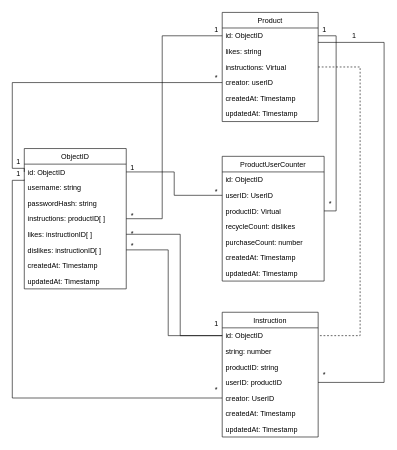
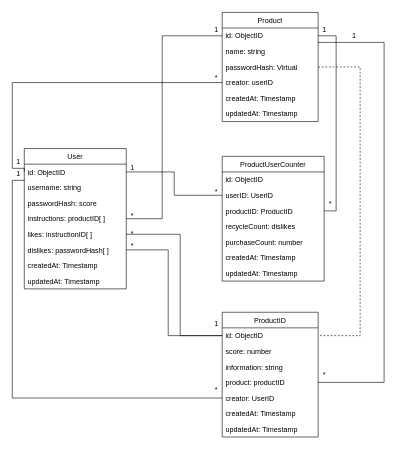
- <mxCell id="13" value="likes: string" style="text;strokeColor=none;fillColor=none;align=left;verticalAlign=top;spacingLeft=4;spacingRight=4;overflow=hidden;rotatable=0;points=[[0,0.5],[1,0.5]];portConstraint=eastwest;" parent="11" vertex="1"><mxGeometry y="52" width="160" height="26" as="geometry" /></mxCell>
+ <mxCell id="13" value="name: string" style="text;strokeColor=none;fillColor=none;align=left;verticalAlign=top;spacingLeft=4;spacingRight=4;overflow=hidden;rotatable=0;points=[[0,0.5],[1,0.5]];portConstraint=eastwest;" parent="11" vertex="1"><mxGeometry y="52" width="160" height="26" as="geometry" /></mxCell>
- <mxCell id="14" value="instructions: Virtual" style="text;strokeColor=none;fillColor=none;align=left;verticalAlign=top;spacingLeft=4;spacingRight=4;overflow=hidden;rotatable=0;points=[[0,0.5],[1,0.5]];portConstraint=eastwest;" parent="11" vertex="1"><mxGeometry y="78" width="160" height="26" as="geometry" /></mxCell>
+ <mxCell id="14" value="passwordHash: Virtual" style="text;strokeColor=none;fillColor=none;align=left;verticalAlign=top;spacingLeft=4;spacingRight=4;overflow=hidden;rotatable=0;points=[[0,0.5],[1,0.5]];portConstraint=eastwest;" parent="11" vertex="1"><mxGeometry y="78" width="160" height="26" as="geometry" /></mxCell>
- <mxCell id="2" value="ObjectID" style="swimlane;fontStyle=0;childLayout=stackLayout;horizontal=1;startSize=26;horizontalStack=0;resizeParent=1;resizeParentMax=0;resizeLast=0;collapsible=0;marginBottom=0;swimlaneLine=1;rounded=0;shadow=0;sketch=0;glass=0;fillColor=none;" parent="1" vertex="1"><mxGeometry x="40" y="247" width="170" height="234" as="geometry" /></mxCell>
+ <mxCell id="2" value="User" style="swimlane;fontStyle=0;childLayout=stackLayout;horizontal=1;startSize=26;horizontalStack=0;resizeParent=1;resizeParentMax=0;resizeLast=0;collapsible=0;marginBottom=0;swimlaneLine=1;rounded=0;shadow=0;sketch=0;glass=0;fillColor=none;" parent="1" vertex="1"><mxGeometry x="40" y="247" width="170" height="234" as="geometry" /></mxCell>
- <mxCell id="5" value="passwordHash: string" style="text;strokeColor=none;fillColor=none;align=left;verticalAlign=top;spacingLeft=4;spacingRight=4;overflow=hidden;rotatable=0;points=[[0,0.5],[1,0.5]];portConstraint=eastwest;" parent="2" vertex="1"><mxGeometry y="78" width="170" height="26" as="geometry" /></mxCell>
+ <mxCell id="5" value="passwordHash: score" style="text;strokeColor=none;fillColor=none;align=left;verticalAlign=top;spacingLeft=4;spacingRight=4;overflow=hidden;rotatable=0;points=[[0,0.5],[1,0.5]];portConstraint=eastwest;" parent="2" vertex="1"><mxGeometry y="78" width="170" height="26" as="geometry" /></mxCell>
- <mxCell id="21" value="productID: Virtual" style="text;strokeColor=none;fillColor=none;align=left;verticalAlign=top;spacingLeft=4;spacingRight=4;overflow=hidden;rotatable=0;points=[[0,0.5],[1,0.5]];portConstraint=eastwest;" parent="18" vertex="1"><mxGeometry y="78" width="169.97" height="26" as="geometry" /></mxCell>
+ <mxCell id="21" value="productID: ProductID" style="text;strokeColor=none;fillColor=none;align=left;verticalAlign=top;spacingLeft=4;spacingRight=4;overflow=hidden;rotatable=0;points=[[0,0.5],[1,0.5]];portConstraint=eastwest;" parent="18" vertex="1"><mxGeometry y="78" width="169.97" height="26" as="geometry" /></mxCell>
- <mxCell id="8" value="dislikes: instructionID[ ]" style="text;strokeColor=none;fillColor=none;align=left;verticalAlign=top;spacingLeft=4;spacingRight=4;overflow=hidden;rotatable=0;points=[[0,0.5],[1,0.5]];portConstraint=eastwest;" parent="2" vertex="1"><mxGeometry y="156" width="170" height="26" as="geometry" /></mxCell>
+ <mxCell id="8" value="dislikes: passwordHash[ ]" style="text;strokeColor=none;fillColor=none;align=left;verticalAlign=top;spacingLeft=4;spacingRight=4;overflow=hidden;rotatable=0;points=[[0,0.5],[1,0.5]];portConstraint=eastwest;" parent="2" vertex="1"><mxGeometry y="156" width="170" height="26" as="geometry" /></mxCell>
- <mxCell id="26" value="Instruction" style="swimlane;fontStyle=0;childLayout=stackLayout;horizontal=1;startSize=26;fillColor=none;horizontalStack=0;resizeParent=1;resizeParentMax=0;resizeLast=0;collapsible=0;marginBottom=0;swimlaneLine=1;rounded=0;shadow=0;sketch=0;glass=0;" parent="1" vertex="1"><mxGeometry x="370.03" y="520" width="160" height="208" as="geometry" /></mxCell>
+ <mxCell id="26" value="ProductID" style="swimlane;fontStyle=0;childLayout=stackLayout;horizontal=1;startSize=26;fillColor=none;horizontalStack=0;resizeParent=1;resizeParentMax=0;resizeLast=0;collapsible=0;marginBottom=0;swimlaneLine=1;rounded=0;shadow=0;sketch=0;glass=0;" parent="1" vertex="1"><mxGeometry x="370.03" y="520" width="160" height="208" as="geometry" /></mxCell>
- <mxCell id="28" value="string: number" style="text;strokeColor=none;fillColor=none;align=left;verticalAlign=top;spacingLeft=4;spacingRight=4;overflow=hidden;rotatable=0;points=[[0,0.5],[1,0.5]];portConstraint=eastwest;" vertex="1" parent="26"><mxGeometry y="52" width="160" height="26" as="geometry" /></mxCell>
+ <mxCell id="28" value="score: number" style="text;strokeColor=none;fillColor=none;align=left;verticalAlign=top;spacingLeft=4;spacingRight=4;overflow=hidden;rotatable=0;points=[[0,0.5],[1,0.5]];portConstraint=eastwest;" vertex="1" parent="26"><mxGeometry y="52" width="160" height="26" as="geometry" /></mxCell>
- <mxCell id="29" value="productID: string" style="text;strokeColor=none;fillColor=none;align=left;verticalAlign=top;spacingLeft=4;spacingRight=4;overflow=hidden;rotatable=0;points=[[0,0.5],[1,0.5]];portConstraint=eastwest;" parent="26" vertex="1"><mxGeometry y="78" width="160" height="26" as="geometry" /></mxCell>
+ <mxCell id="29" value="information: string" style="text;strokeColor=none;fillColor=none;align=left;verticalAlign=top;spacingLeft=4;spacingRight=4;overflow=hidden;rotatable=0;points=[[0,0.5],[1,0.5]];portConstraint=eastwest;" parent="26" vertex="1"><mxGeometry y="78" width="160" height="26" as="geometry" /></mxCell>
- <mxCell id="30" value="userID: productID&#10;" style="text;strokeColor=none;fillColor=none;align=left;verticalAlign=top;spacingLeft=4;spacingRight=4;overflow=hidden;rotatable=0;points=[[0,0.5],[1,0.5]];portConstraint=eastwest;" parent="26" vertex="1"><mxGeometry y="104" width="160" height="26" as="geometry" /></mxCell>
+ <mxCell id="30" value="product: productID&#10;" style="text;strokeColor=none;fillColor=none;align=left;verticalAlign=top;spacingLeft=4;spacingRight=4;overflow=hidden;rotatable=0;points=[[0,0.5],[1,0.5]];portConstraint=eastwest;" parent="26" vertex="1"><mxGeometry y="104" width="160" height="26" as="geometry" /></mxCell>
